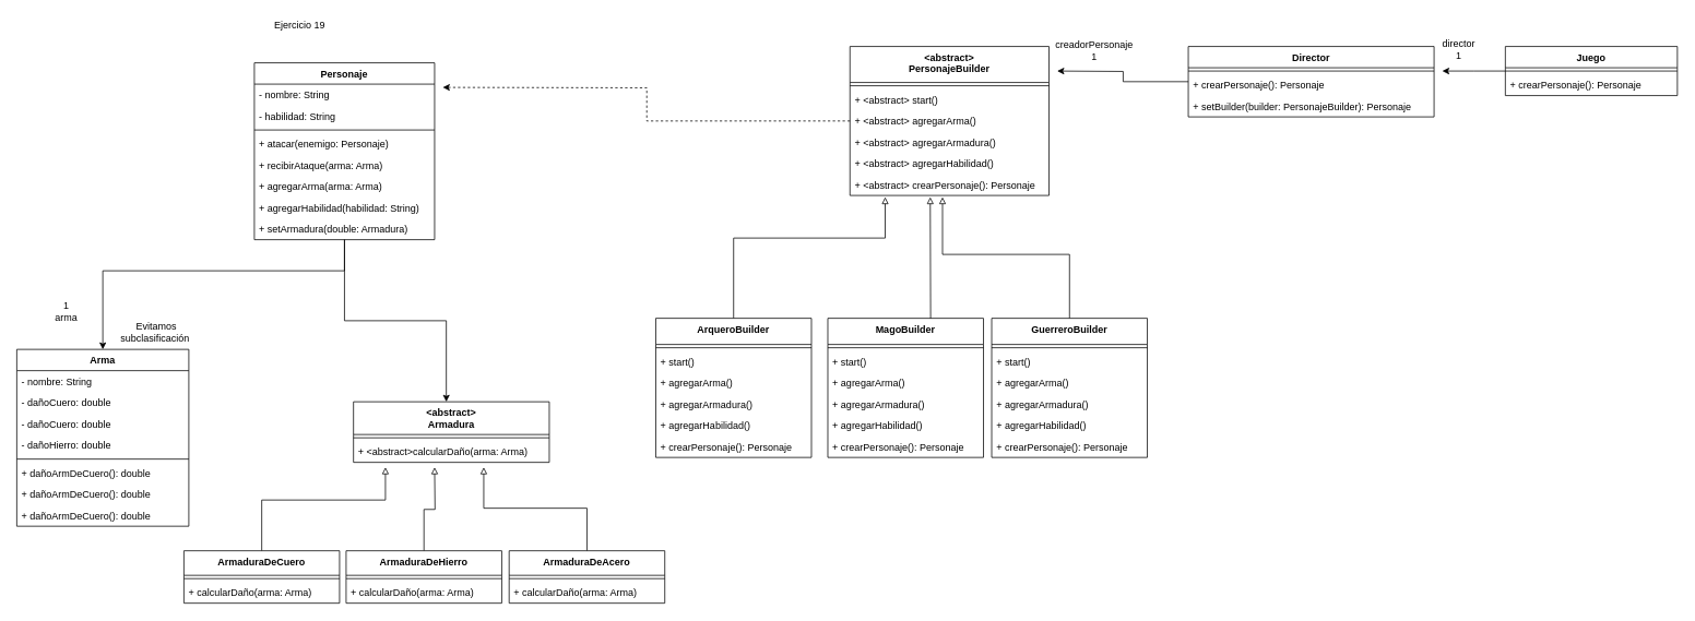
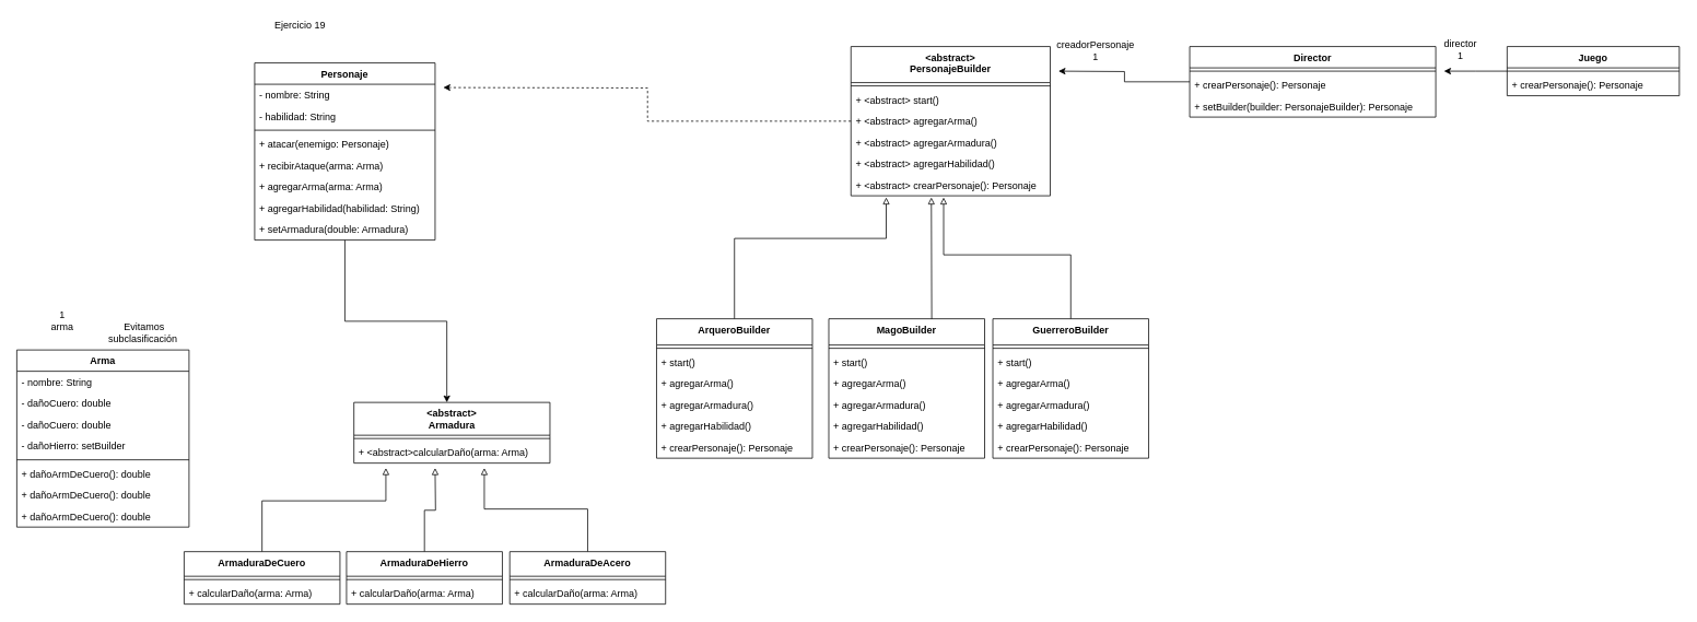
- <mxCell id="16" style="edgeStyle=orthogonalEdgeStyle;rounded=0;orthogonalLoop=1;jettySize=auto;html=1;entryX=0.5;entryY=0;entryDx=0;entryDy=0;" edge="1" parent="1" source="17" target="2"><mxGeometry relative="1" as="geometry"><Array as="points"><mxPoint x="420" y="330" /><mxPoint x="125" y="330" /></Array></mxGeometry></mxCell>
- <mxCell id="82" value="1&lt;br&gt;arma" style="text;html=1;align=center;verticalAlign=middle;resizable=0;points=[];autosize=1;strokeColor=none;fillColor=none;" vertex="1" parent="1"><mxGeometry x="60" y="365" width="40" height="30" as="geometry" /></mxCell>
+ <mxCell id="82" value="1&lt;br&gt;arma" style="text;html=1;align=center;verticalAlign=middle;resizable=0;points=[];autosize=1;strokeColor=none;fillColor=none;" vertex="1" parent="1"><mxGeometry x="55" y="375" width="40" height="30" as="geometry" /></mxCell>
- <mxCell id="38" value="Evitamos&lt;br&gt;subclasificación&amp;nbsp;" style="text;html=1;align=center;verticalAlign=middle;resizable=0;points=[];autosize=1;strokeColor=none;fillColor=none;" vertex="1" parent="1"><mxGeometry x="140" y="390" width="100" height="30" as="geometry" /></mxCell>
+ <mxCell id="38" value="Evitamos&lt;br&gt;subclasificación&amp;nbsp;" style="text;html=1;align=center;verticalAlign=middle;resizable=0;points=[];autosize=1;strokeColor=none;fillColor=none;" vertex="1" parent="1"><mxGeometry x="125" y="390" width="100" height="30" as="geometry" /></mxCell>
- <mxCell id="6" value="- dañoHierro: double" style="text;strokeColor=none;fillColor=none;align=left;verticalAlign=top;spacingLeft=4;spacingRight=4;overflow=hidden;rotatable=0;points=[[0,0.5],[1,0.5]];portConstraint=eastwest;" vertex="1" parent="2"><mxGeometry y="104" width="210" height="26" as="geometry" /></mxCell>
+ <mxCell id="6" value="- dañoHierro: setBuilder" style="text;strokeColor=none;fillColor=none;align=left;verticalAlign=top;spacingLeft=4;spacingRight=4;overflow=hidden;rotatable=0;points=[[0,0.5],[1,0.5]];portConstraint=eastwest;" vertex="1" parent="2"><mxGeometry y="104" width="210" height="26" as="geometry" /></mxCell>
